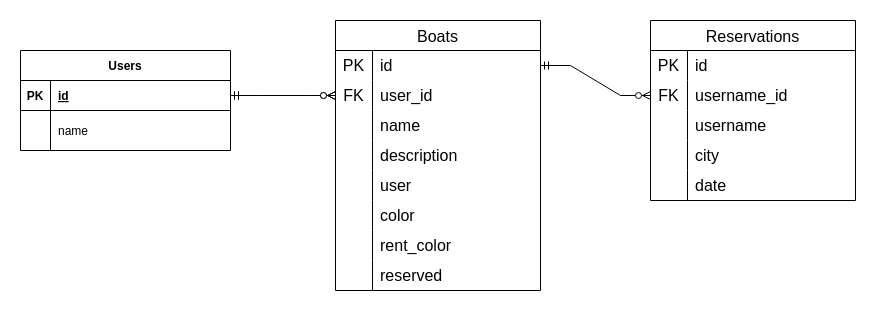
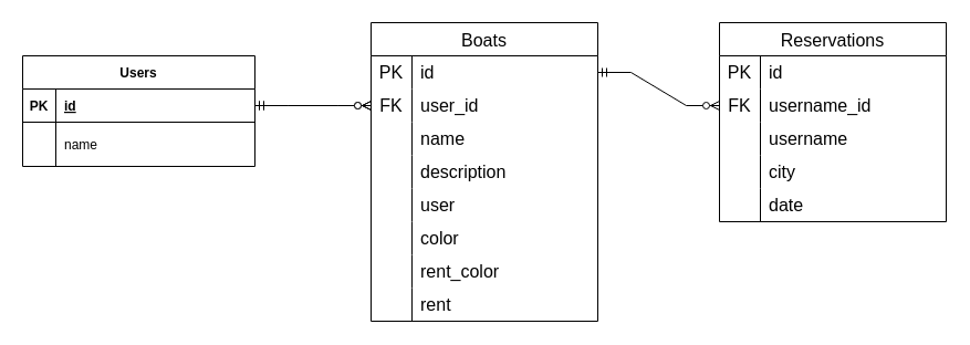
- <mxCell id="33" value="reserved" style="shape=partialRectangle;html=1;whiteSpace=wrap;connectable=0;fillColor=none;top=0;left=0;bottom=0;right=0;align=left;spacingLeft=6;overflow=hidden;strokeColor=inherit;fontSize=16;" vertex="1" parent="31"><mxGeometry x="37" width="168" height="30" as="geometry"><mxRectangle width="168" height="30" as="alternateBounds" /></mxGeometry></mxCell>
+ <mxCell id="33" value="rent" style="shape=partialRectangle;html=1;whiteSpace=wrap;connectable=0;fillColor=none;top=0;left=0;bottom=0;right=0;align=left;spacingLeft=6;overflow=hidden;strokeColor=inherit;fontSize=16;" vertex="1" parent="31"><mxGeometry x="37" width="168" height="30" as="geometry"><mxRectangle width="168" height="30" as="alternateBounds" /></mxGeometry></mxCell>
